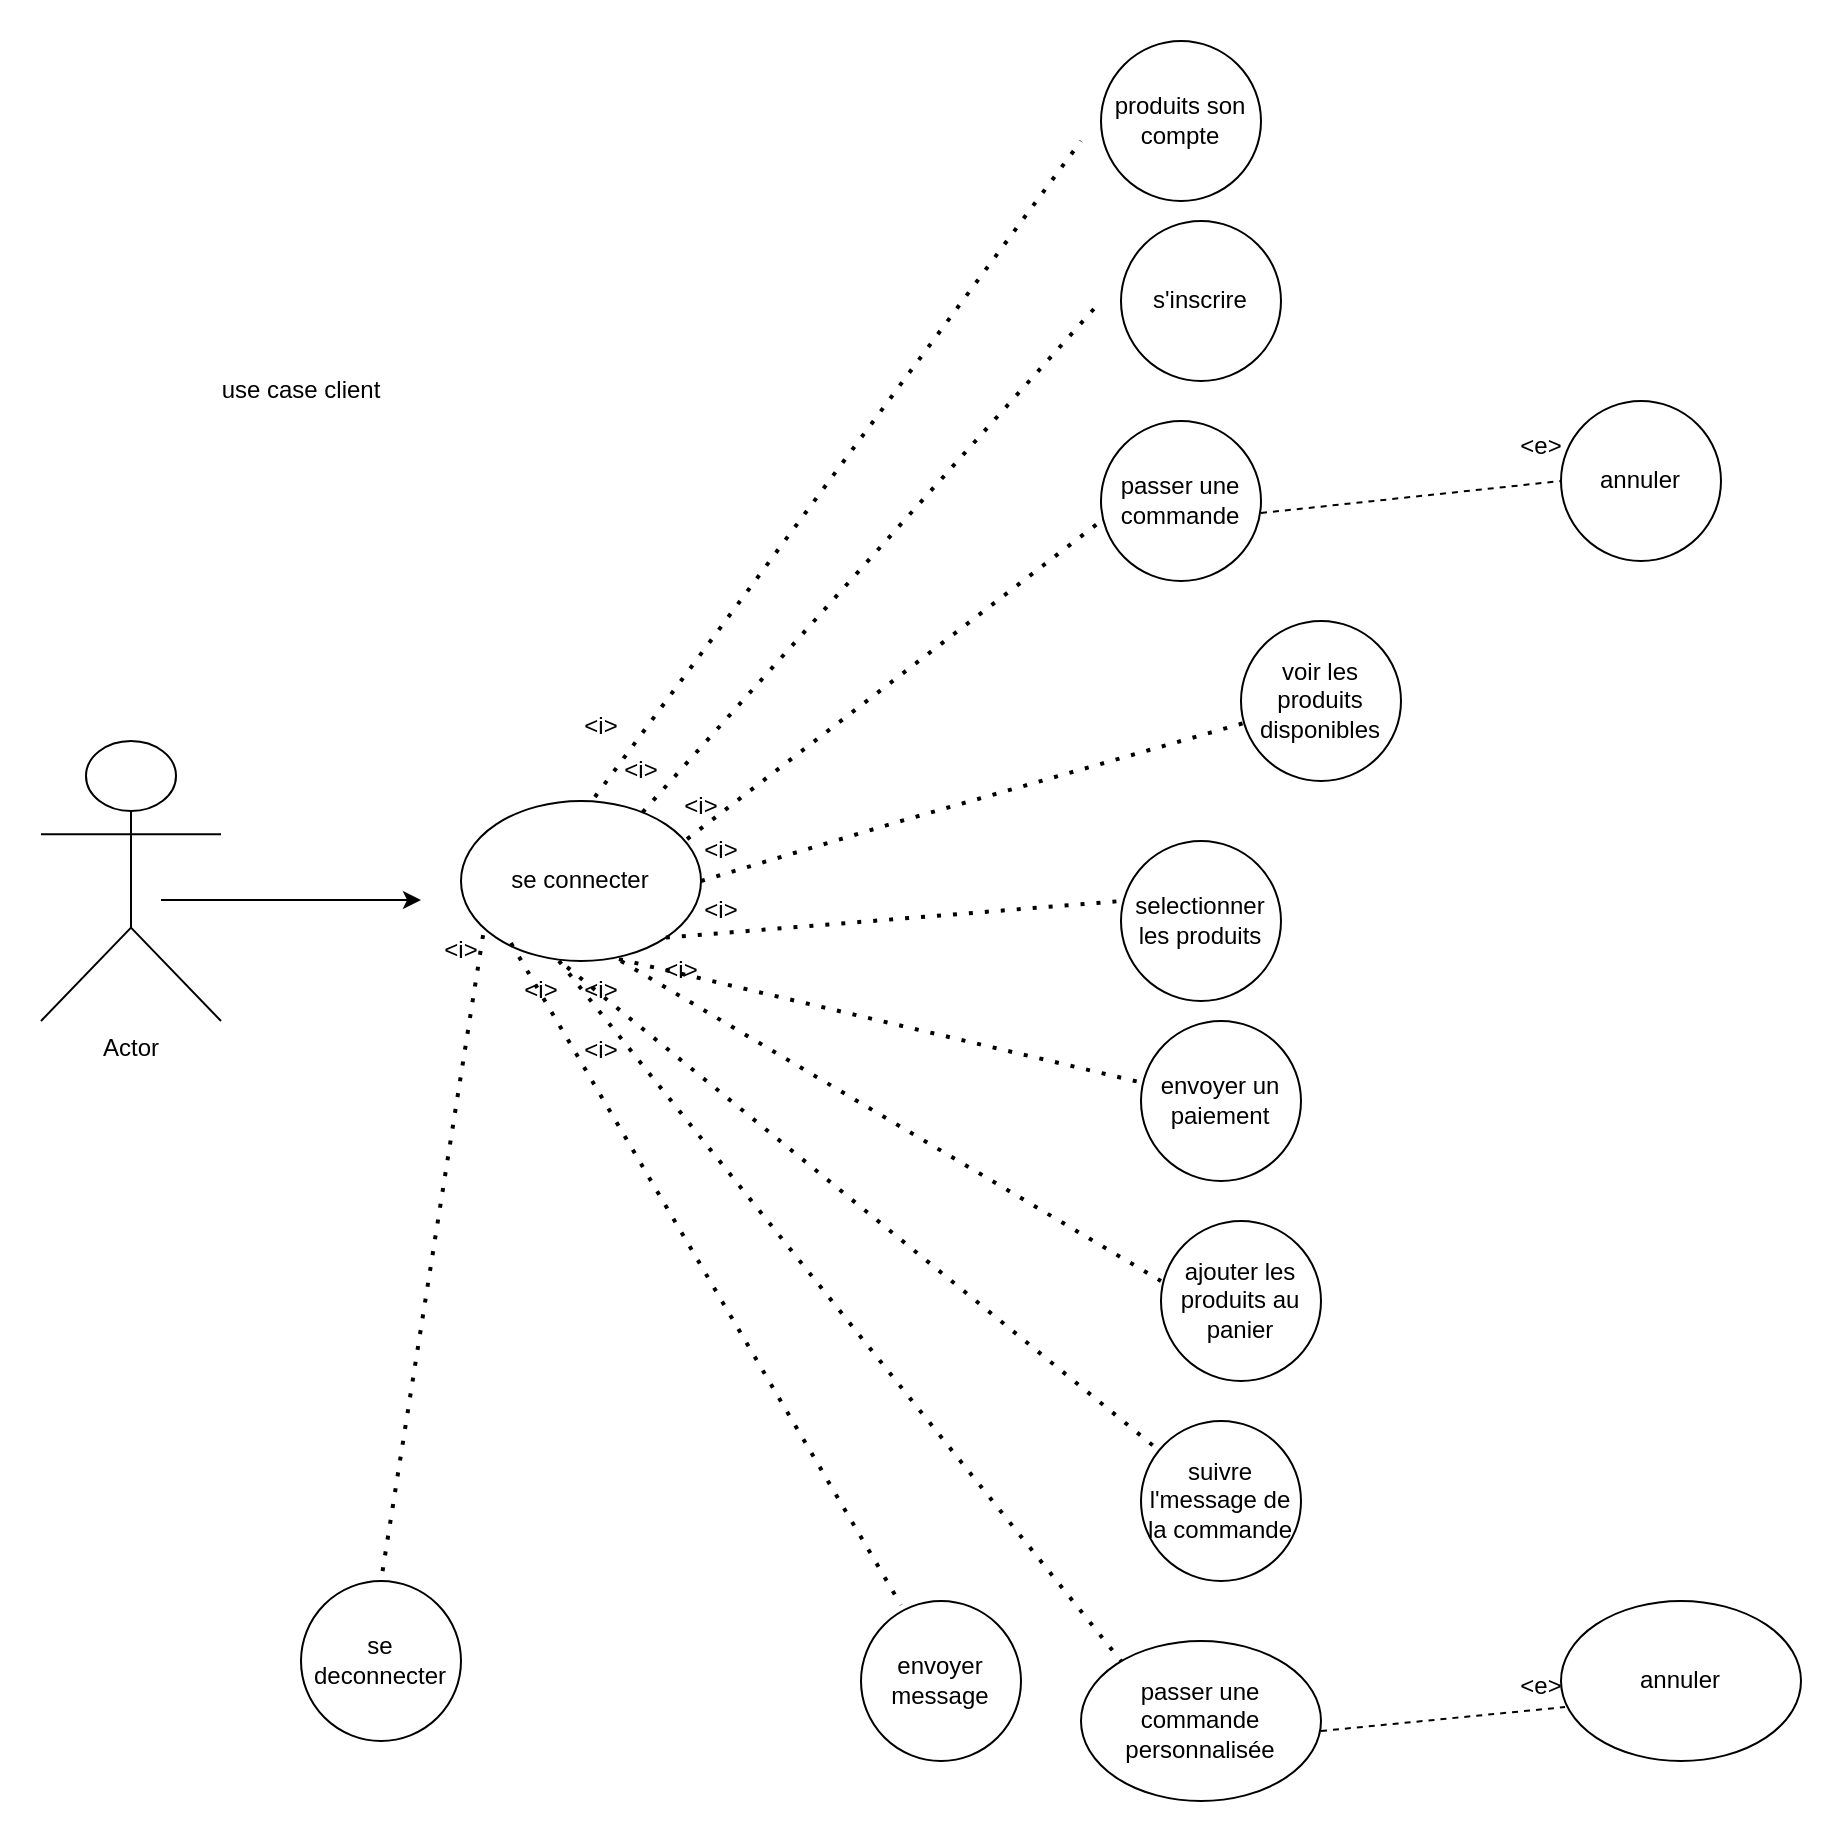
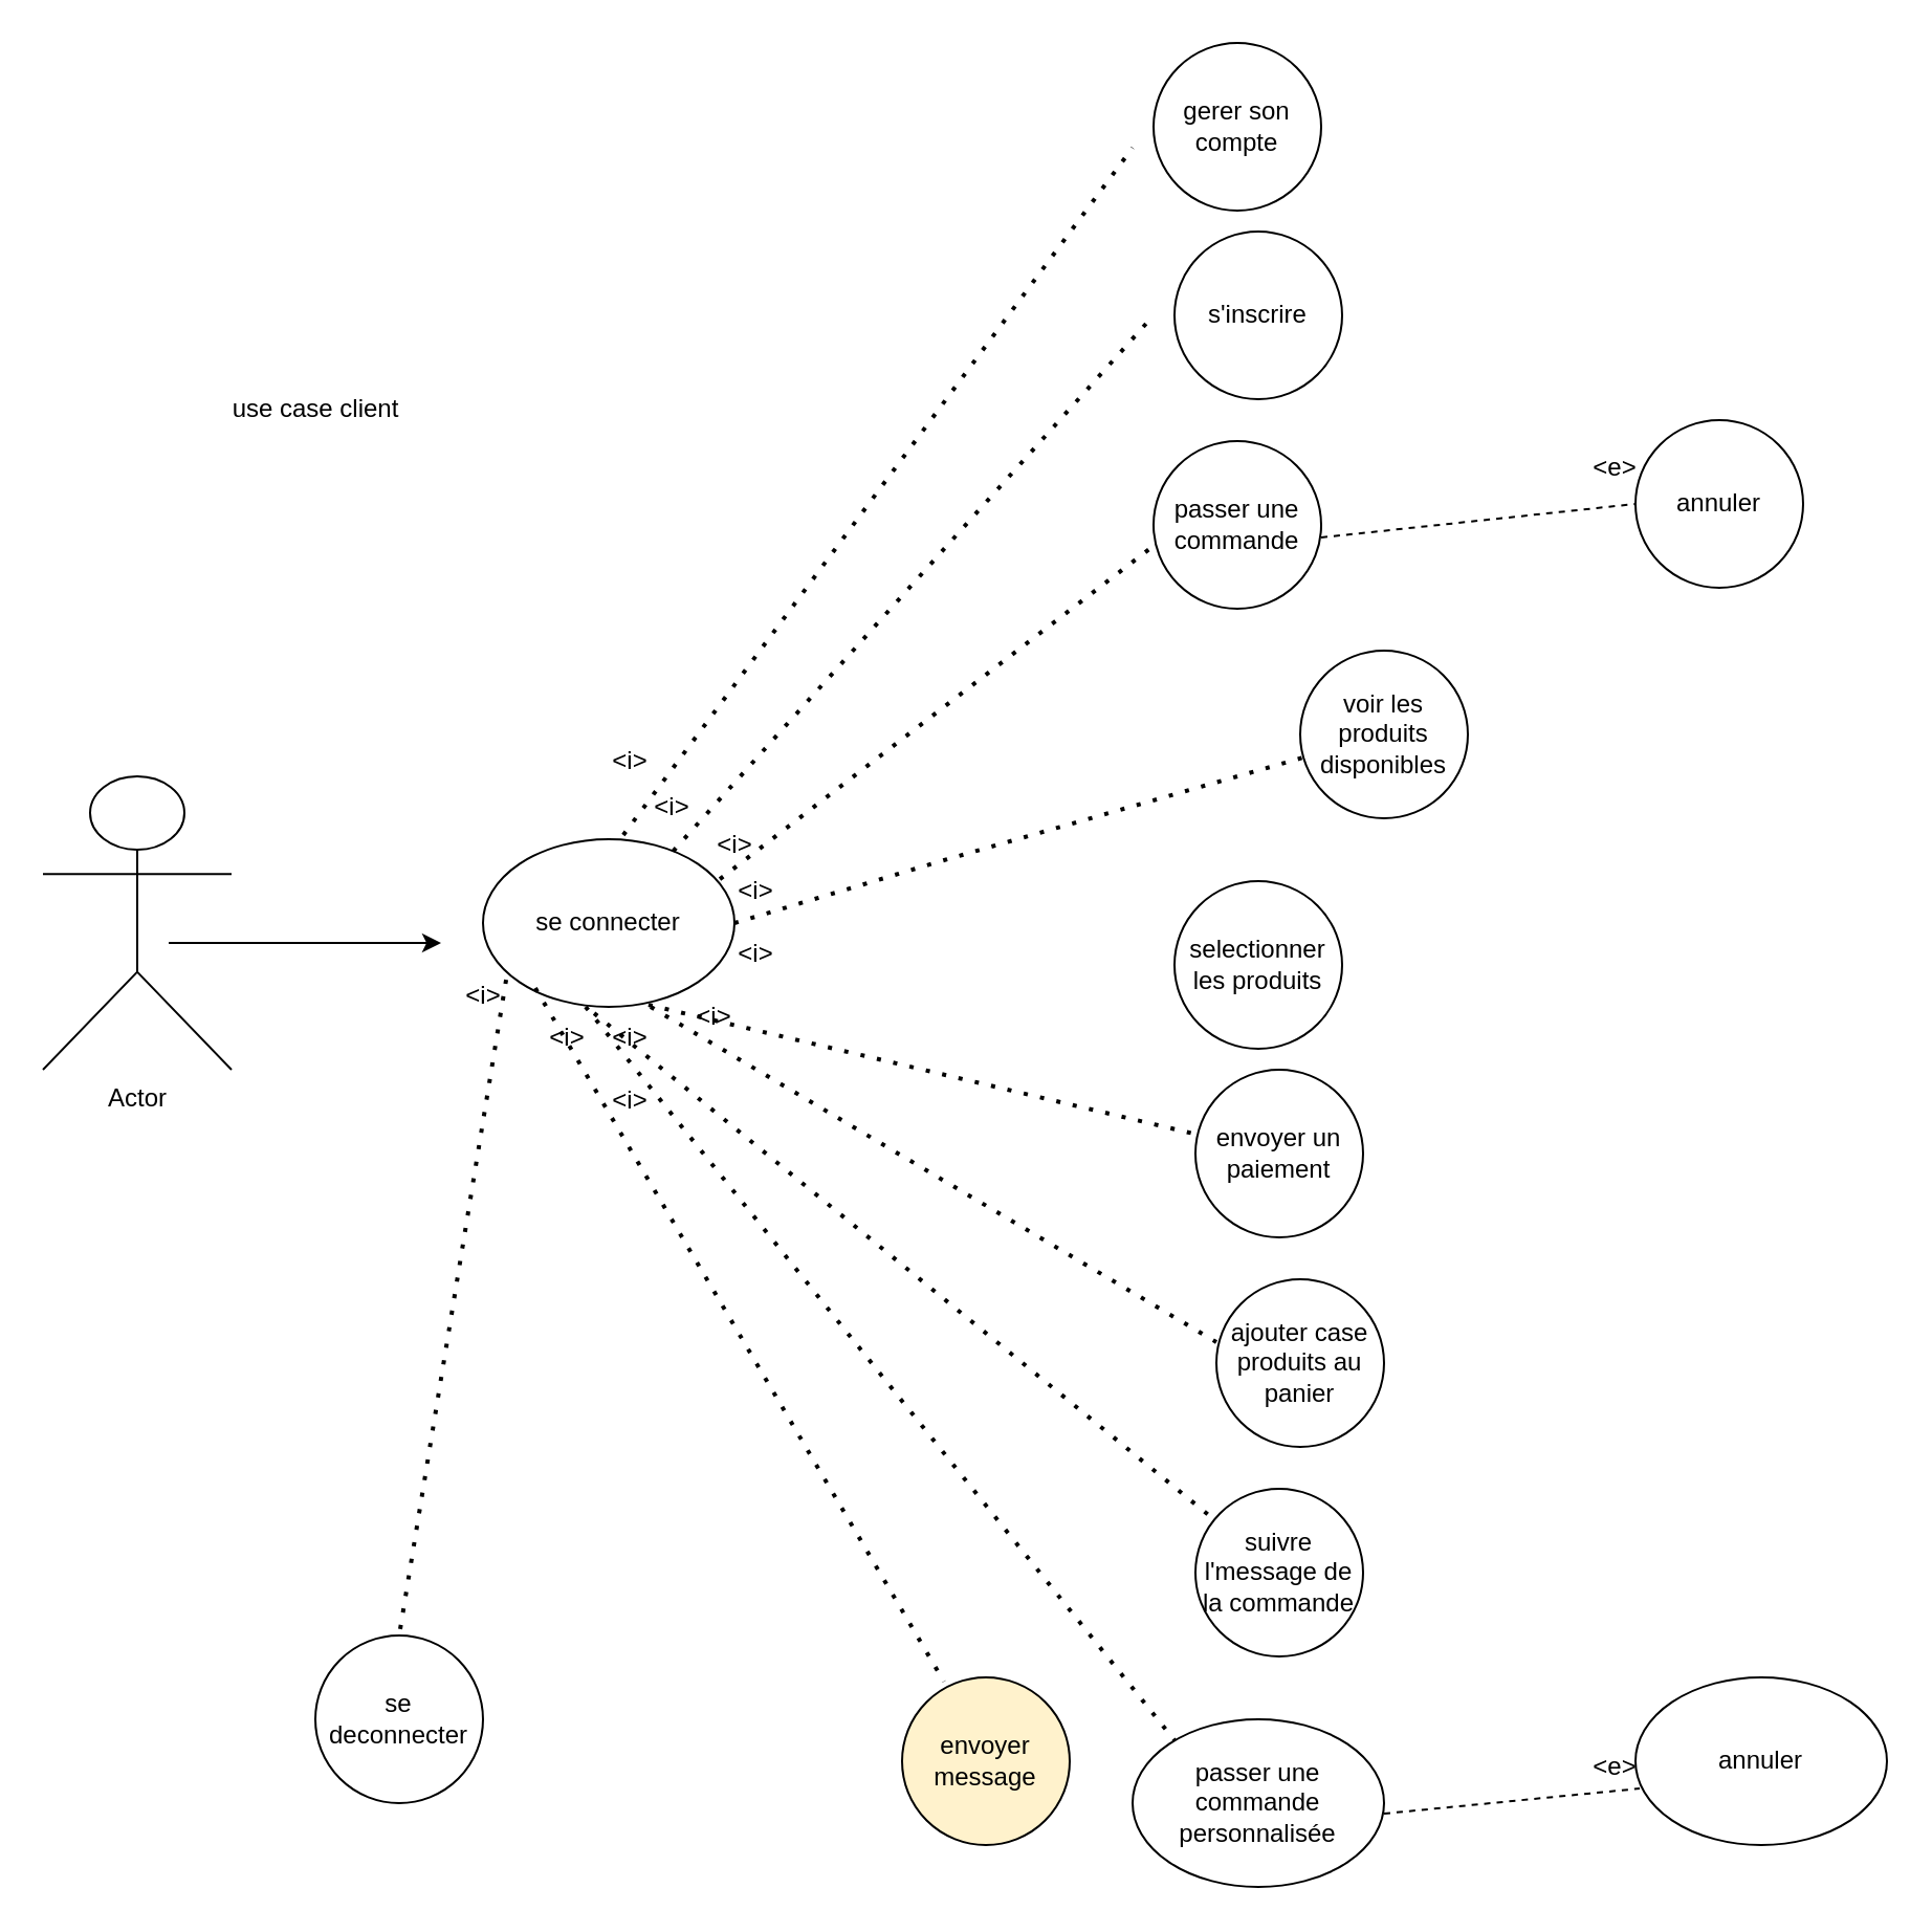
- <mxCell id="6" value="produits son compte" style="ellipse;whiteSpace=wrap;html=1;aspect=fixed;" parent="1" vertex="1"><mxGeometry x="550" y="20" width="80" height="80" as="geometry" /></mxCell>
+ <mxCell id="6" value="gerer son compte" style="ellipse;whiteSpace=wrap;html=1;aspect=fixed;" parent="1" vertex="1"><mxGeometry x="550" y="20" width="80" height="80" as="geometry" /></mxCell>
- <mxCell id="22" value="" style="endArrow=none;dashed=1;html=1;dashPattern=1 3;strokeWidth=2;exitX=1;exitY=1;exitDx=0;exitDy=0;entryX=0;entryY=0.375;entryDx=0;entryDy=0;entryPerimeter=0;" parent="1" source="4" target="10" edge="1"><mxGeometry width="50" height="50" relative="1" as="geometry"><mxPoint x="330" y="420" as="sourcePoint" /><mxPoint x="580" y="110" as="targetPoint" /></mxGeometry></mxCell>
- <mxCell id="13" value="ajouter les produits au panier" style="ellipse;whiteSpace=wrap;html=1;aspect=fixed;" parent="1" vertex="1"><mxGeometry x="580" y="610" width="80" height="80" as="geometry" /></mxCell>
+ <mxCell id="13" value="ajouter case produits au panier" style="ellipse;whiteSpace=wrap;html=1;aspect=fixed;" parent="1" vertex="1"><mxGeometry x="580" y="610" width="80" height="80" as="geometry" /></mxCell>
- <mxCell id="11" value="se deconnecter" style="ellipse;whiteSpace=wrap;html=1;aspect=fixed;" parent="1" vertex="1"><mxGeometry x="150" y="790" width="80" height="80" as="geometry" /></mxCell>
+ <mxCell id="11" value="se deconnecter" style="ellipse;whiteSpace=wrap;html=1;aspect=fixed;" parent="1" vertex="1"><mxGeometry x="150" y="780" width="80" height="80" as="geometry" /></mxCell>
- <mxCell id="15" value="envoyer message" style="ellipse;whiteSpace=wrap;html=1;aspect=fixed;" parent="1" vertex="1"><mxGeometry x="430" y="800" width="80" height="80" as="geometry" /></mxCell>
+ <mxCell id="15" value="envoyer message" style="ellipse;whiteSpace=wrap;html=1;aspect=fixed;fillColor=#fff2cc;" parent="1" vertex="1"><mxGeometry x="430" y="800" width="80" height="80" as="geometry" /></mxCell>
